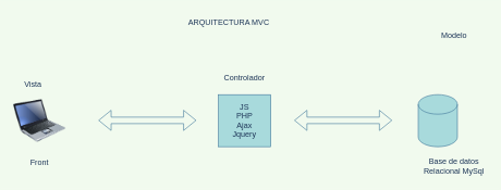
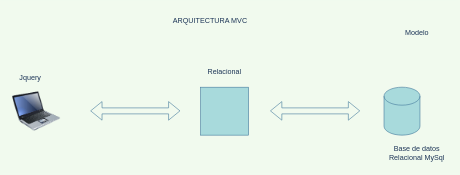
- <mxCell id="7" value="Controlador" style="text;html=1;strokeColor=none;fillColor=none;align=center;verticalAlign=middle;whiteSpace=wrap;rounded=0;sketch=0;fontColor=#1D3557;" vertex="1" parent="1"><mxGeometry x="336" y="105" width="76" height="30" as="geometry" /></mxCell>
+ <mxCell id="7" value="Relacional" style="text;html=1;strokeColor=none;fillColor=none;align=center;verticalAlign=middle;whiteSpace=wrap;rounded=0;sketch=0;fontColor=#1D3557;" vertex="1" parent="1"><mxGeometry x="336" y="105" width="76" height="30" as="geometry" /></mxCell>
- <mxCell id="9" value="Vista" style="text;html=1;strokeColor=none;fillColor=none;align=center;verticalAlign=middle;whiteSpace=wrap;rounded=0;sketch=0;fontColor=#1D3557;" vertex="1" parent="1"><mxGeometry x="20" y="115" width="60" height="30" as="geometry" /></mxCell>
+ <mxCell id="9" value="Jquery" style="text;html=1;strokeColor=none;fillColor=none;align=center;verticalAlign=middle;whiteSpace=wrap;rounded=0;sketch=0;fontColor=#1D3557;" vertex="1" parent="1"><mxGeometry x="20" y="115" width="60" height="30" as="geometry" /></mxCell>
- <mxCell id="13" value="JS&lt;br&gt;PHP&lt;br&gt;Ajax&lt;br&gt;Jquery" style="text;html=1;strokeColor=none;fillColor=none;align=center;verticalAlign=middle;whiteSpace=wrap;rounded=0;sketch=0;fontColor=#1D3557;" vertex="1" parent="1"><mxGeometry x="344" y="145" width="60" height="80" as="geometry" /></mxCell>
- <mxCell id="12" value="Front" style="text;html=1;strokeColor=none;fillColor=none;align=center;verticalAlign=middle;whiteSpace=wrap;rounded=0;sketch=0;fontColor=#1D3557;" vertex="1" parent="1"><mxGeometry x="30" y="235" width="60" height="30" as="geometry" /></mxCell>
